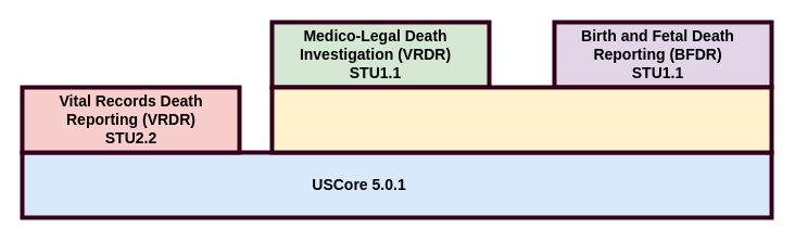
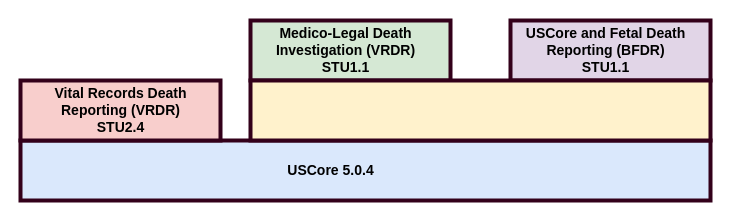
- <mxCell id="9" value="Birth and Fetal Death &lt;br&gt;Reporting (BFDR)&lt;br style=&quot;font-size: 14px;&quot;&gt;STU1.1" style="text;html=1;align=center;verticalAlign=middle;resizable=0;points=[];autosize=1;strokeColor=none;fillColor=none;strokeWidth=4;fontStyle=1;fontSize=14;" vertex="1" parent="1"><mxGeometry x="525" y="20" width="160" height="60" as="geometry" /></mxCell>
+ <mxCell id="9" value="USCore and Fetal Death &lt;br&gt;Reporting (BFDR)&lt;br style=&quot;font-size: 14px;&quot;&gt;STU1.1" style="text;html=1;align=center;verticalAlign=middle;resizable=0;points=[];autosize=1;strokeColor=none;fillColor=none;strokeWidth=4;fontStyle=1;fontSize=14;" vertex="1" parent="1"><mxGeometry x="525" y="20" width="160" height="60" as="geometry" /></mxCell>
- <mxCell id="7" value="Vital Records Death &lt;br&gt;Reporting (VRDR)&lt;br style=&quot;font-size: 14px;&quot;&gt;STU2.2" style="text;html=1;align=center;verticalAlign=middle;resizable=0;points=[];autosize=1;strokeColor=none;fillColor=none;strokeWidth=4;fontStyle=1;fontSize=14;" vertex="1" parent="1"><mxGeometry x="40" y="80" width="160" height="60" as="geometry" /></mxCell>
+ <mxCell id="7" value="Vital Records Death &lt;br&gt;Reporting (VRDR)&lt;br style=&quot;font-size: 14px;&quot;&gt;STU2.4" style="text;html=1;align=center;verticalAlign=middle;resizable=0;points=[];autosize=1;strokeColor=none;fillColor=none;strokeWidth=4;fontStyle=1;fontSize=14;" vertex="1" parent="1"><mxGeometry x="40" y="80" width="160" height="60" as="geometry" /></mxCell>
- <mxCell id="10" value="USCore 5.0.1" style="text;html=1;align=center;verticalAlign=middle;resizable=0;points=[];autosize=1;strokeColor=none;fillColor=none;strokeWidth=4;fontStyle=1;fontSize=14;" vertex="1" parent="1"><mxGeometry x="275" y="155" width="110" height="30" as="geometry" /></mxCell>
+ <mxCell id="10" value="USCore 5.0.4" style="text;html=1;align=center;verticalAlign=middle;resizable=0;points=[];autosize=1;strokeColor=none;fillColor=none;strokeWidth=4;fontStyle=1;fontSize=14;" vertex="1" parent="1"><mxGeometry x="275" y="155" width="110" height="30" as="geometry" /></mxCell>
